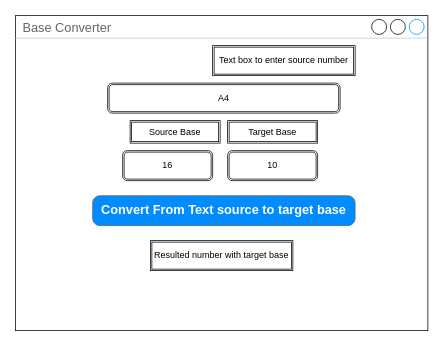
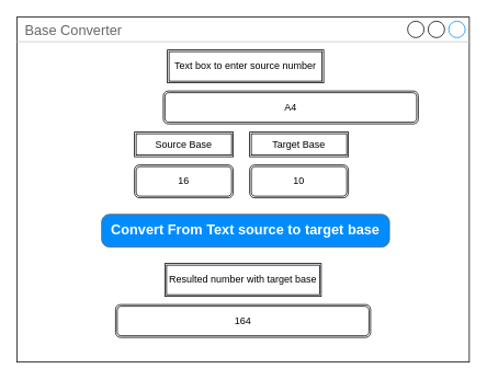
- <mxCell id="5" value="Text box to enter source number" style="shape=ext;double=1;rounded=0;whiteSpace=wrap;html=1;" parent="1" vertex="1"><mxGeometry x="283" y="60" width="190" height="40" as="geometry" /></mxCell>
+ <mxCell id="5" value="Text box to enter source number" style="shape=ext;double=1;rounded=0;whiteSpace=wrap;html=1;" parent="1" vertex="1"><mxGeometry x="203" y="60" width="190" height="40" as="geometry" /></mxCell>
- <mxCell id="6" value="A4" style="shape=ext;double=1;rounded=1;whiteSpace=wrap;html=1;" parent="1" vertex="1"><mxGeometry x="143" y="110" width="310" height="40" as="geometry" /></mxCell>
+ <mxCell id="6" value="A4" style="shape=ext;double=1;rounded=1;whiteSpace=wrap;html=1;" parent="1" vertex="1"><mxGeometry x="198" y="110" width="310" height="40" as="geometry" /></mxCell>
- <mxCell id="3" value="Source Base" style="shape=ext;double=1;rounded=0;whiteSpace=wrap;html=1;" parent="1" vertex="1"><mxGeometry x="173" y="160" width="120" height="30" as="geometry" /></mxCell>
+ <mxCell id="3" value="Source Base" style="shape=ext;double=1;rounded=0;whiteSpace=wrap;html=1;" parent="1" vertex="1"><mxGeometry x="163" y="160" width="120" height="30" as="geometry" /></mxCell>
+ <mxCell id="7" value="164" style="shape=ext;double=1;rounded=1;whiteSpace=wrap;html=1;" parent="1" vertex="1"><mxGeometry x="140" y="370" width="310" height="40" as="geometry" /></mxCell>
